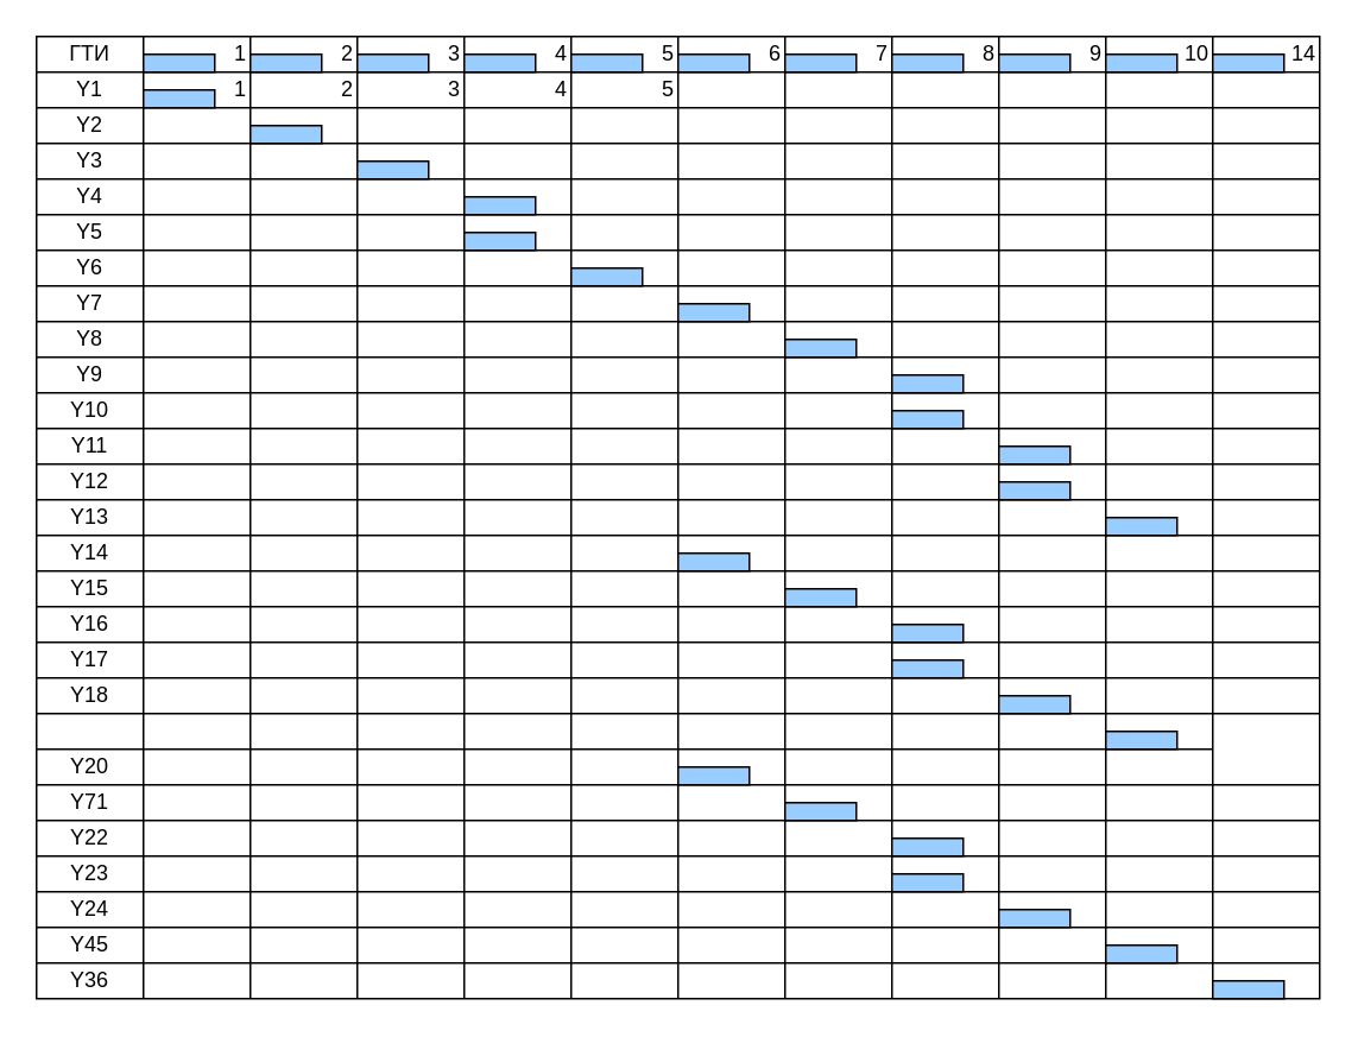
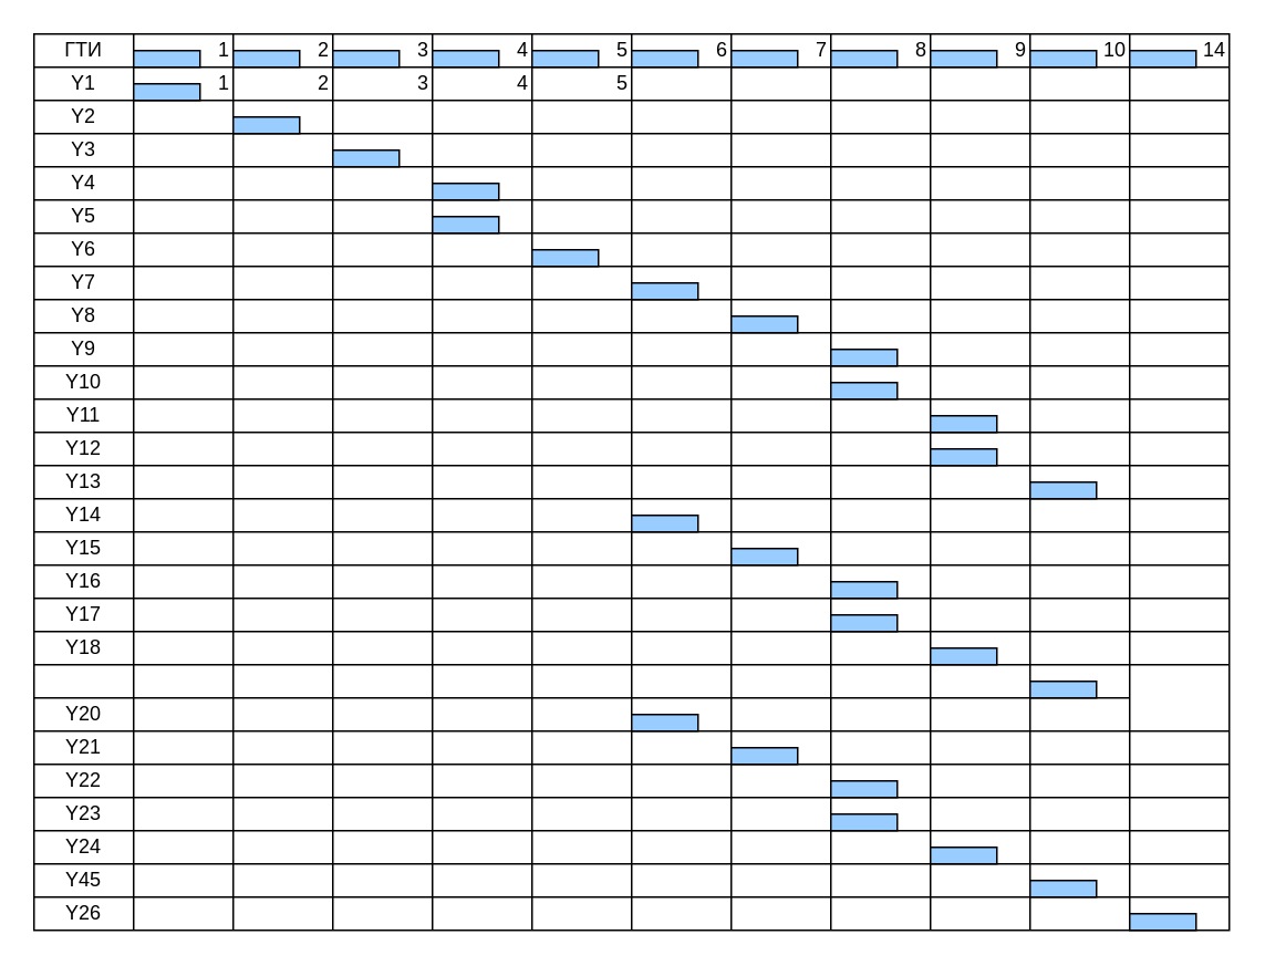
- <mxCell id="276" value="Y71" style="shape=partialRectangle;html=1;whiteSpace=wrap;connectable=0;fillColor=none;top=0;left=0;bottom=0;right=0;overflow=hidden;pointerEvents=1;" vertex="1" parent="275"><mxGeometry width="60" height="20" as="geometry"><mxRectangle width="60" height="20" as="alternateBounds" /></mxGeometry></mxCell>
+ <mxCell id="276" value="Y21" style="shape=partialRectangle;html=1;whiteSpace=wrap;connectable=0;fillColor=none;top=0;left=0;bottom=0;right=0;overflow=hidden;pointerEvents=1;" vertex="1" parent="275"><mxGeometry width="60" height="20" as="geometry"><mxRectangle width="60" height="20" as="alternateBounds" /></mxGeometry></mxCell>
- <mxCell id="341" value="Y36" style="shape=partialRectangle;html=1;whiteSpace=wrap;connectable=0;fillColor=none;top=0;left=0;bottom=0;right=0;overflow=hidden;pointerEvents=1;" vertex="1" parent="340"><mxGeometry width="60" height="20" as="geometry"><mxRectangle width="60" height="20" as="alternateBounds" /></mxGeometry></mxCell>
+ <mxCell id="341" value="Y26" style="shape=partialRectangle;html=1;whiteSpace=wrap;connectable=0;fillColor=none;top=0;left=0;bottom=0;right=0;overflow=hidden;pointerEvents=1;" vertex="1" parent="340"><mxGeometry width="60" height="20" as="geometry"><mxRectangle width="60" height="20" as="alternateBounds" /></mxGeometry></mxCell>
